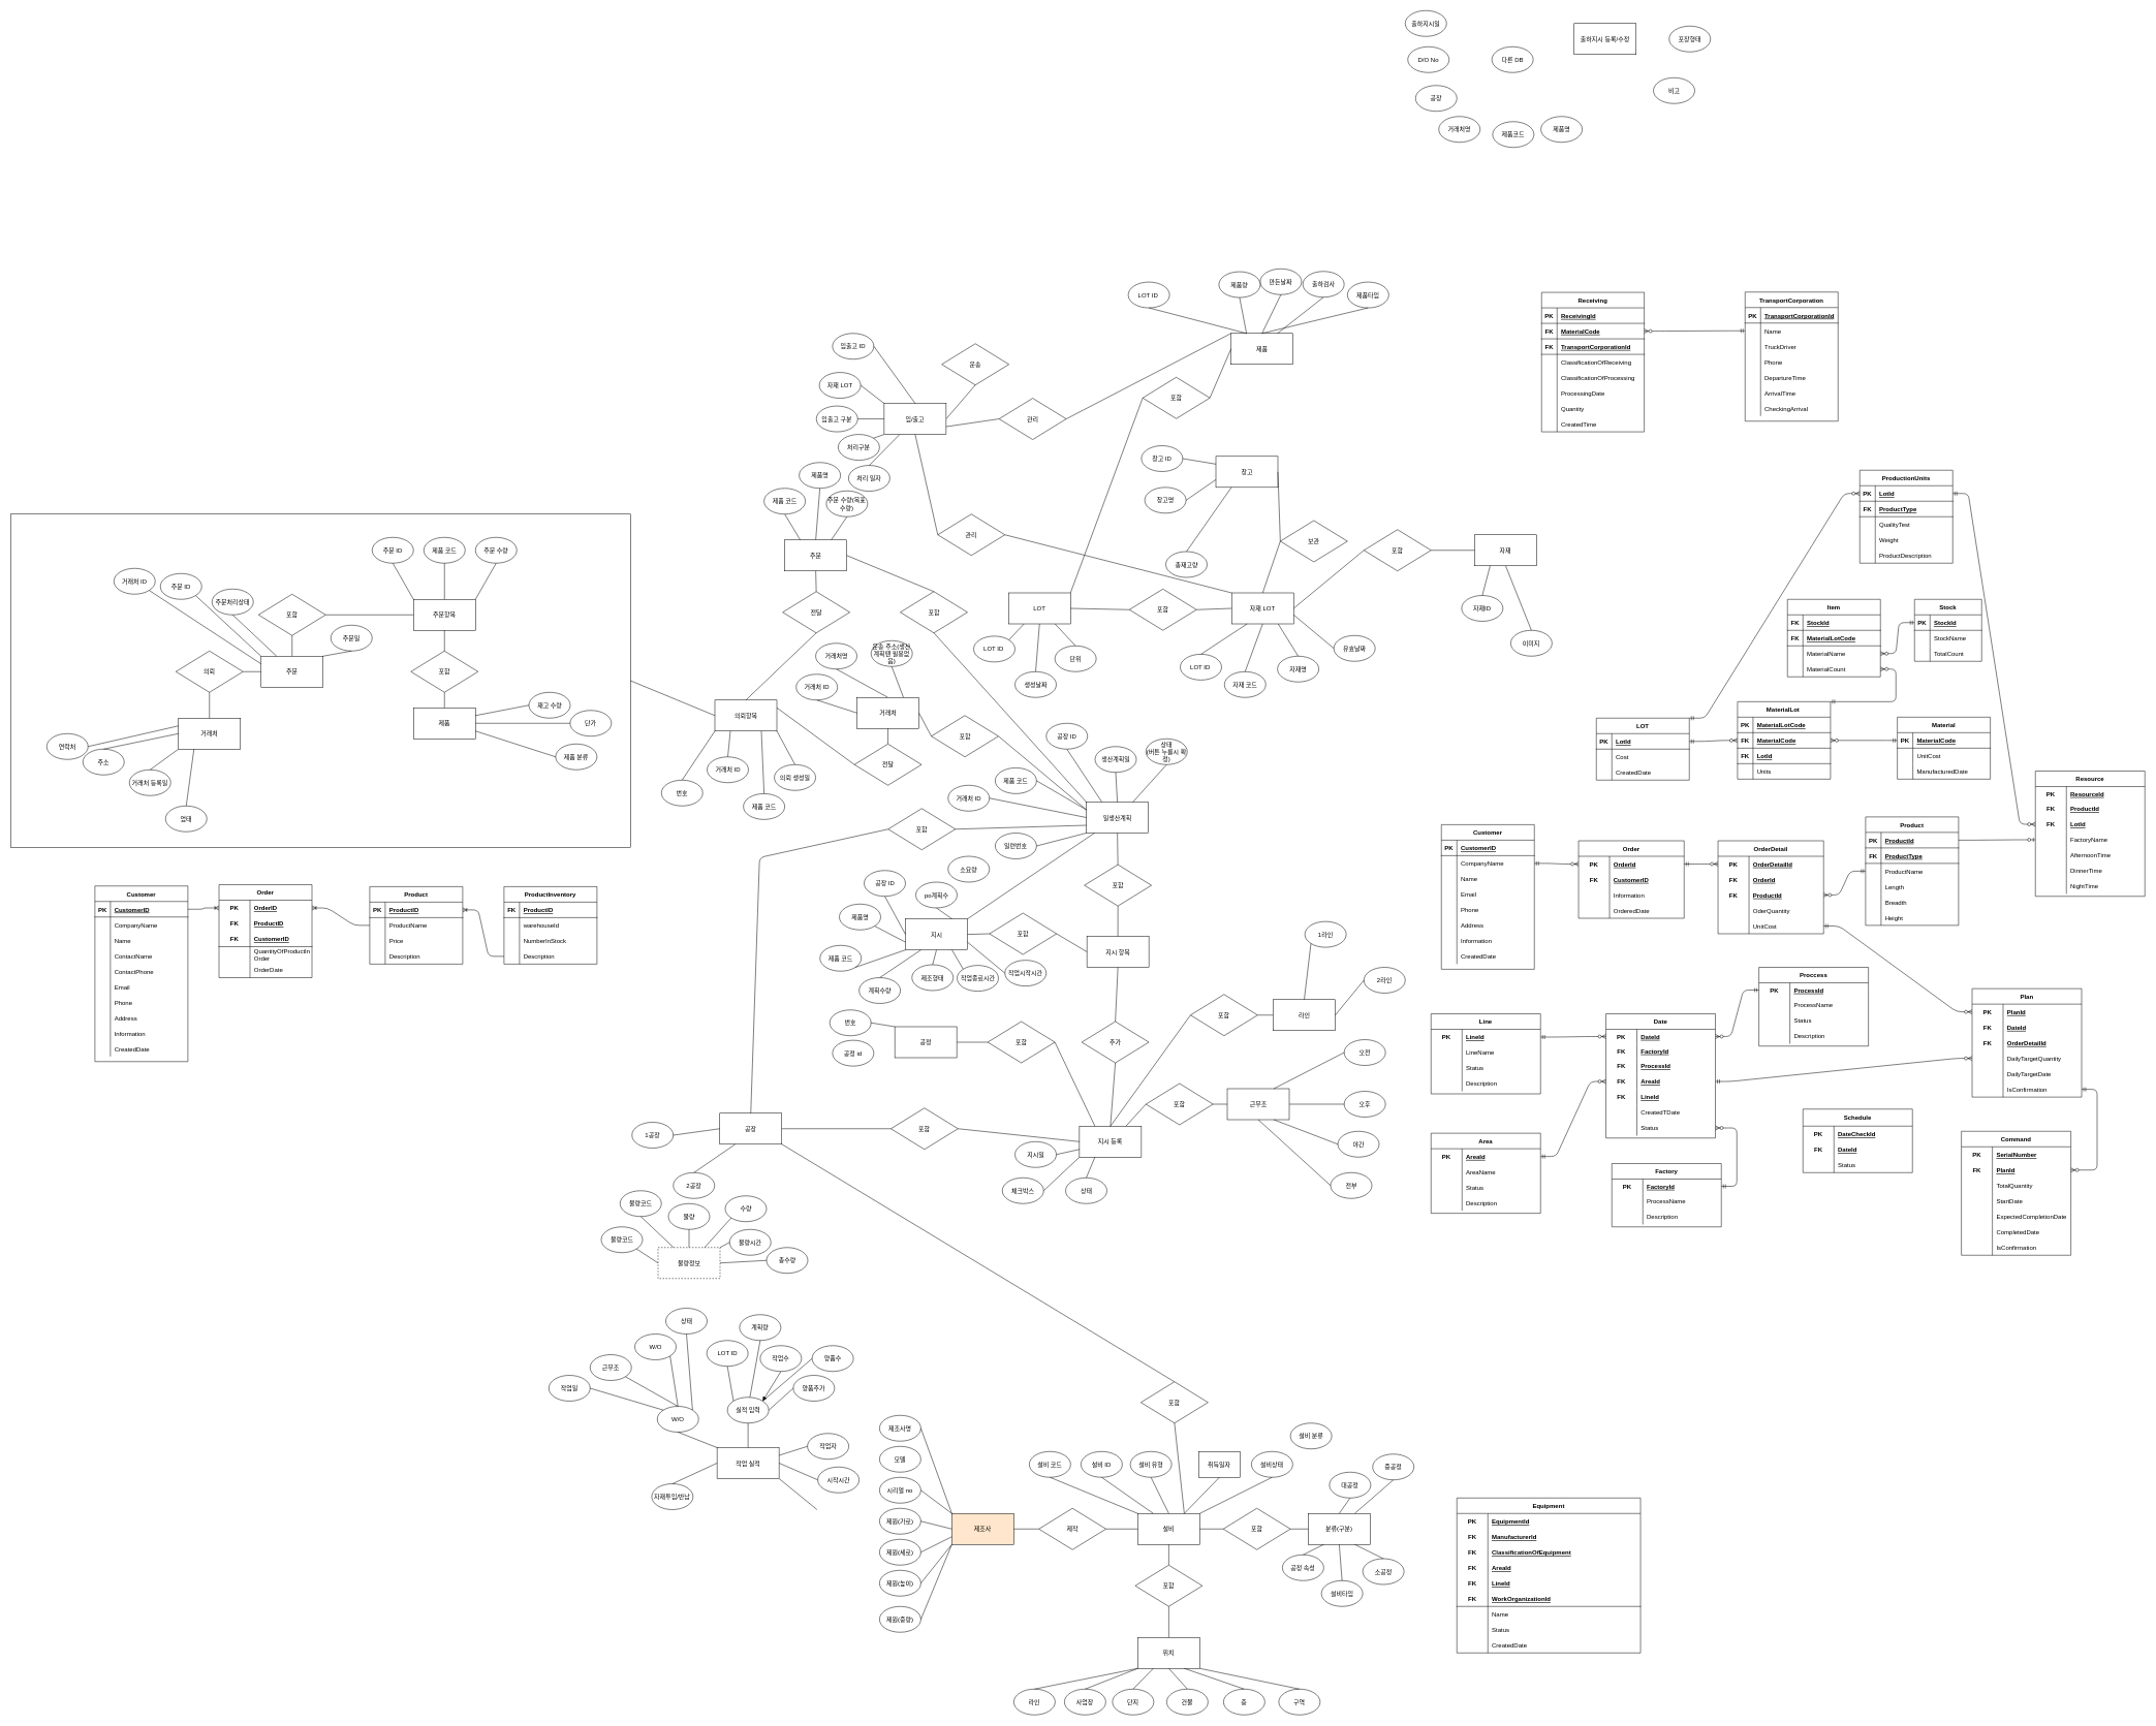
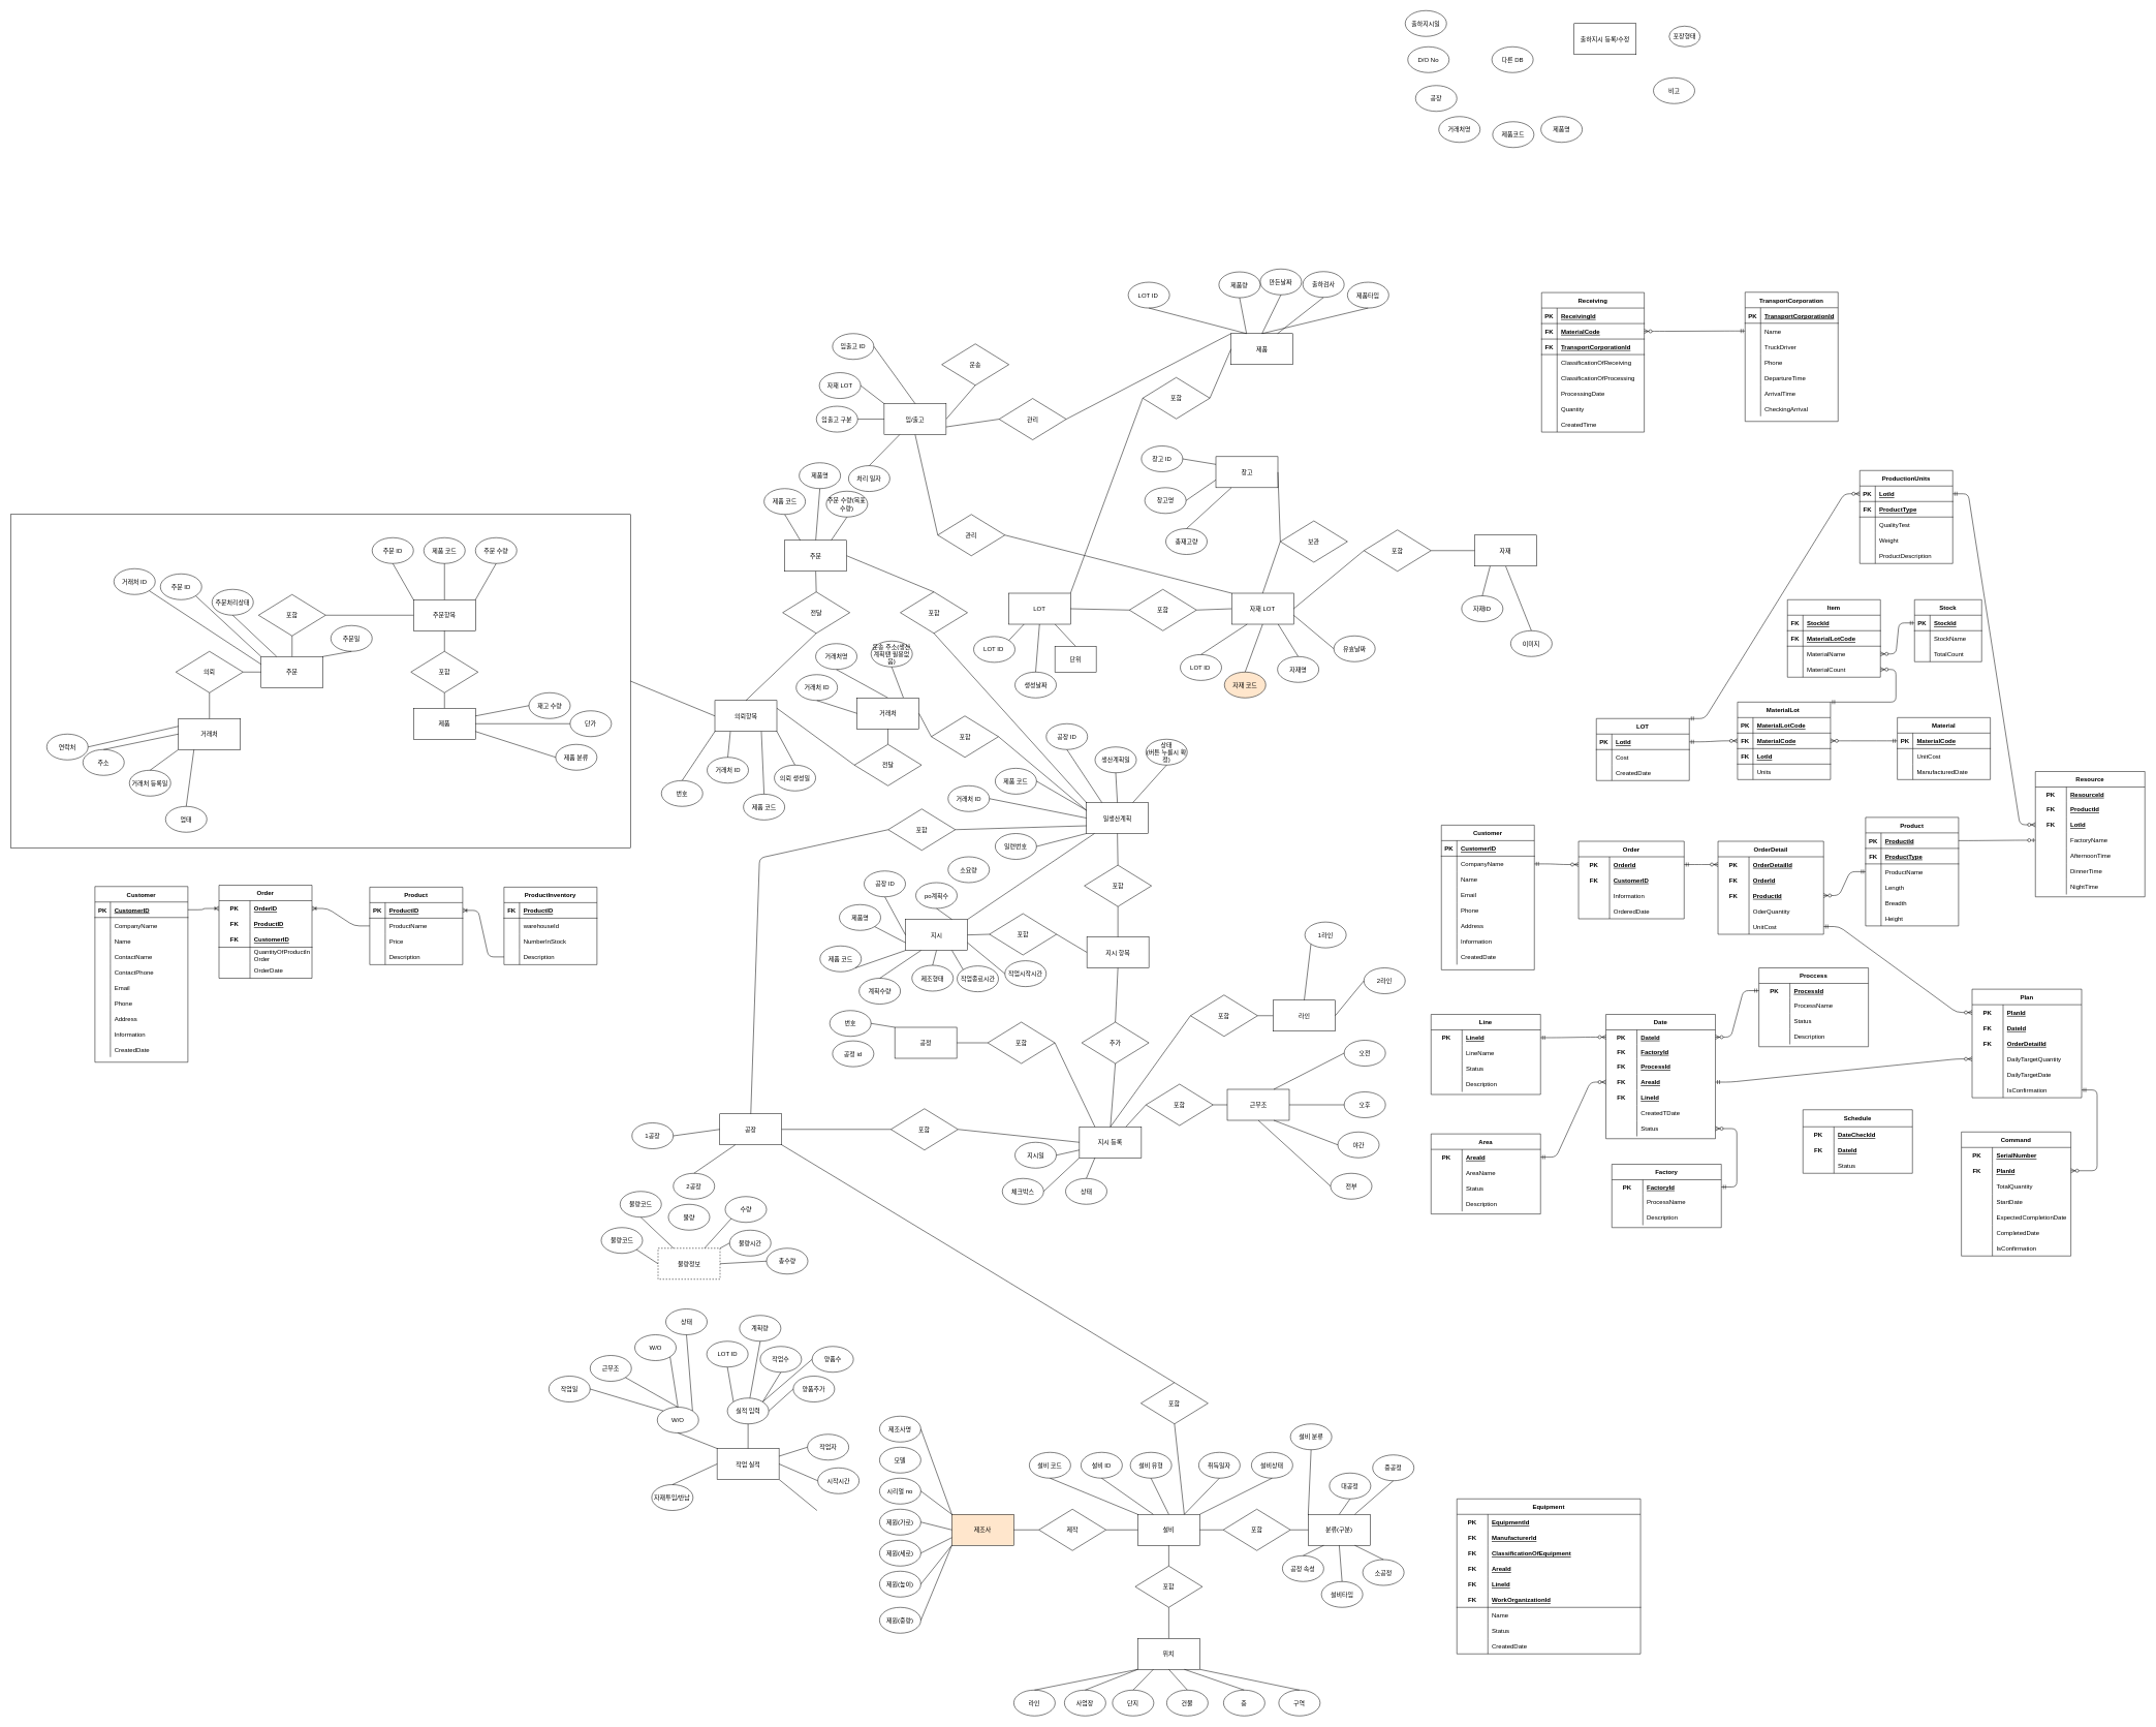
- <mxCell id="635" value="포장형태" style="ellipse;whiteSpace=wrap;html=1;" vertex="1" parent="1"><mxGeometry x="3231" y="50" width="80" height="50" as="geometry" /></mxCell>
+ <mxCell id="635" value="포장형태" style="ellipse;whiteSpace=wrap;html=1;" vertex="1" parent="1"><mxGeometry x="3231" y="50" width="60" height="40" as="geometry" /></mxCell>
- <mxCell id="114" value="" style="endArrow=none;html=1;exitX=1;exitY=0;exitDx=0;exitDy=0;entryX=0;entryY=1;entryDx=0;entryDy=0;" edge="1" parent="1" source="104" target="99"><mxGeometry width="50" height="50" relative="1" as="geometry"><mxPoint x="1681.25" y="945.63" as="sourcePoint" /><mxPoint x="1726.25" y="840.63" as="targetPoint" /></mxGeometry></mxCell>
- <mxCell id="104" value="처리구분" style="ellipse;whiteSpace=wrap;html=1;" vertex="1" parent="1"><mxGeometry x="1622.25" y="840.63" width="80" height="50" as="geometry" /></mxCell>
- <mxCell id="115" value="총재고량" style="ellipse;whiteSpace=wrap;html=1;" vertex="1" parent="1"><mxGeometry x="2256.5" y="1067.5" width="80" height="50" as="geometry" /></mxCell>
+ <mxCell id="115" value="총재고량" style="ellipse;whiteSpace=wrap;html=1;" vertex="1" parent="1"><mxGeometry x="2256.5" y="1022.5" width="80" height="50" as="geometry" /></mxCell>
- <mxCell id="548" value="단위" style="ellipse;whiteSpace=wrap;html=1;" vertex="1" parent="1"><mxGeometry x="2041.77" y="1250" width="80" height="50" as="geometry" /></mxCell>
+ <mxCell id="548" value="단위" style="whiteSpace=wrap;html=1;rounded=0;" vertex="1" parent="1"><mxGeometry x="2041.77" y="1250" width="80" height="50" as="geometry" /></mxCell>
- <mxCell id="692" value="자재 코드" style="ellipse;whiteSpace=wrap;html=1;" vertex="1" parent="1"><mxGeometry x="2370" y="1300" width="80" height="50" as="geometry" /></mxCell>
+ <mxCell id="692" value="자재 코드" style="ellipse;whiteSpace=wrap;html=1;fillColor=#ffe6cc;" vertex="1" parent="1"><mxGeometry x="2370" y="1300" width="80" height="50" as="geometry" /></mxCell>
- <mxCell id="604" value="" style="endArrow=none;html=1;exitX=0.5;exitY=1;exitDx=0;exitDy=0;entryX=0.5;entryY=0;entryDx=0;entryDy=0;" edge="1" parent="1" source="598" target="595"><mxGeometry width="50" height="50" relative="1" as="geometry"><mxPoint x="1250" y="2385" as="sourcePoint" /><mxPoint x="1313.5" y="2425" as="targetPoint" /></mxGeometry></mxCell>
- <mxCell id="614" value="" style="endArrow=block;html=1;exitX=0.5;exitY=1;exitDx=0;exitDy=0;entryX=1;entryY=0;entryDx=0;entryDy=0;" edge="1" parent="1" source="609" target="615"><mxGeometry width="50" height="50" relative="1" as="geometry"><mxPoint x="1488.75" y="2667.5" as="sourcePoint" /><mxPoint x="1487.75" y="2812.5" as="targetPoint" /></mxGeometry></mxCell>
+ <mxCell id="614" value="" style="endArrow=none;html=1;exitX=0.5;exitY=1;exitDx=0;exitDy=0;entryX=1;entryY=0;entryDx=0;entryDy=0;" edge="1" parent="1" source="609" target="615"><mxGeometry width="50" height="50" relative="1" as="geometry"><mxPoint x="1488.75" y="2667.5" as="sourcePoint" /><mxPoint x="1487.75" y="2812.5" as="targetPoint" /></mxGeometry></mxCell>
- <mxCell id="508" value="취득일자" style="whiteSpace=wrap;html=1;rounded=0;" vertex="1" parent="1"><mxGeometry x="2320.25" y="2810" width="80" height="50" as="geometry" /></mxCell>
+ <mxCell id="508" value="취득일자" style="ellipse;whiteSpace=wrap;html=1;" vertex="1" parent="1"><mxGeometry x="2320.25" y="2810" width="80" height="50" as="geometry" /></mxCell>
+ <mxCell id="540" value="" style="endArrow=none;html=1;exitX=0.5;exitY=1;exitDx=0;exitDy=0;entryX=0;entryY=0;entryDx=0;entryDy=0;" edge="1" parent="1" source="499" target="489"><mxGeometry width="50" height="50" relative="1" as="geometry"><mxPoint x="2757.75" y="2955" as="sourcePoint" /><mxPoint x="2662.25" y="2970" as="targetPoint" /></mxGeometry></mxCell>
